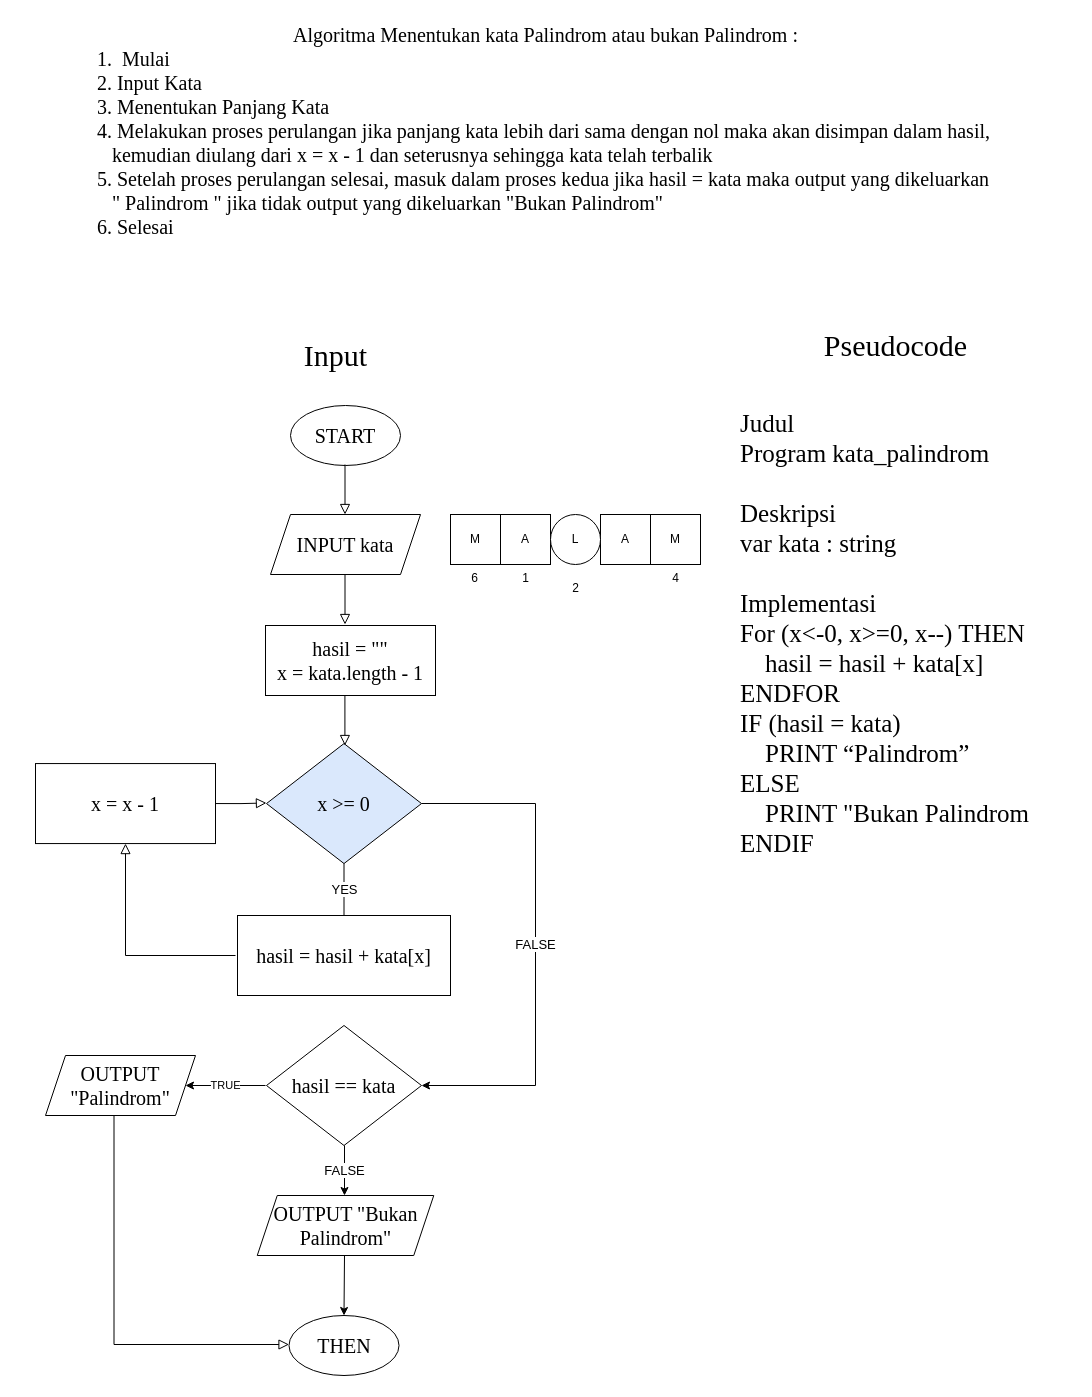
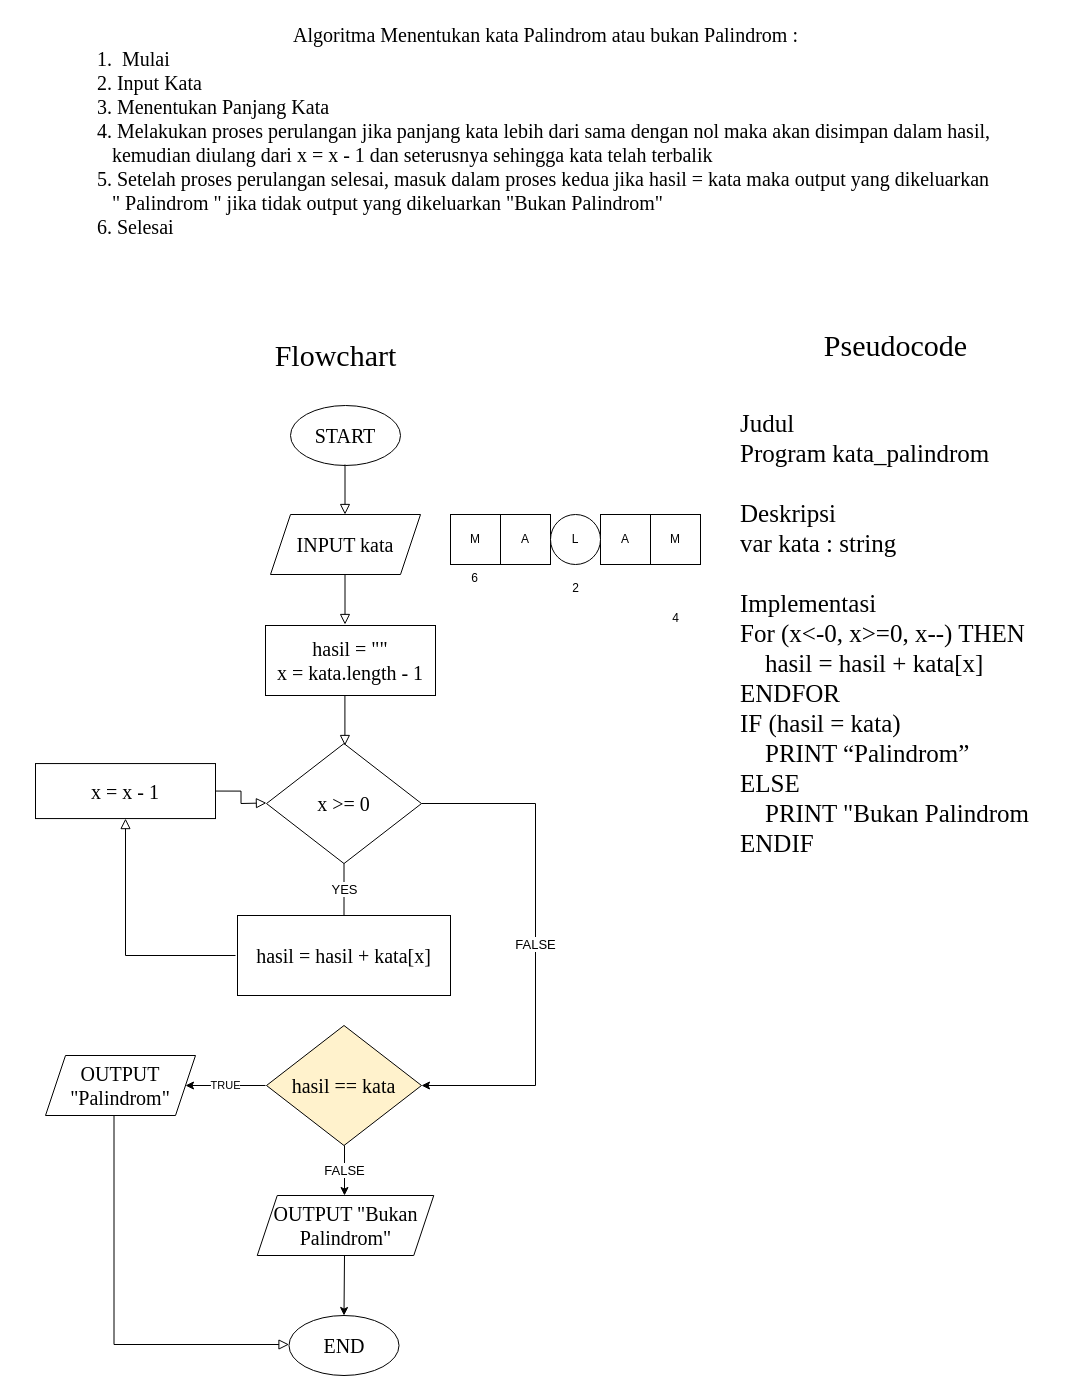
- <mxCell id="19" value="Input" style="text;html=1;align=center;verticalAlign=middle;resizable=0;points=[];autosize=1;strokeColor=none;fillColor=none;sketch=0;hachureGap=4;fontFamily=Architects Daughter;fontSource=https%3A%2F%2Ffonts.googleapis.com%2Fcss%3Ffamily%3DArchitects%2BDaughter;fontSize=30;" parent="1" vertex="1"><mxGeometry x="255" y="335" width="160" height="40" as="geometry" /></mxCell>
+ <mxCell id="19" value="Flowchart" style="text;html=1;align=center;verticalAlign=middle;resizable=0;points=[];autosize=1;strokeColor=none;fillColor=none;sketch=0;hachureGap=4;fontFamily=Architects Daughter;fontSource=https%3A%2F%2Ffonts.googleapis.com%2Fcss%3Ffamily%3DArchitects%2BDaughter;fontSize=30;" parent="1" vertex="1"><mxGeometry x="255" y="335" width="160" height="40" as="geometry" /></mxCell>
- <mxCell id="29" value="1" style="text;html=1;align=center;verticalAlign=middle;resizable=0;points=[];autosize=1;strokeColor=none;fillColor=none;" parent="1" vertex="1"><mxGeometry x="515" y="568" width="20" height="20" as="geometry" /></mxCell>
- <mxCell id="31" value="4" style="text;html=1;align=center;verticalAlign=middle;resizable=0;points=[];autosize=1;strokeColor=none;fillColor=none;" parent="1" vertex="1"><mxGeometry x="665" y="568" width="20" height="20" as="geometry" /></mxCell>
+ <mxCell id="31" value="4" style="text;html=1;align=center;verticalAlign=middle;resizable=0;points=[];autosize=1;strokeColor=none;fillColor=none;" parent="1" vertex="1"><mxGeometry x="665" y="608" width="20" height="20" as="geometry" /></mxCell>
- <mxCell id="13" value="x = x - 1" style="rounded=0;whiteSpace=wrap;html=1;hachureGap=4;fontFamily=Architects Daughter;fontSource=https%3A%2F%2Ffonts.googleapis.com%2Fcss%3Ffamily%3DArchitects%2BDaughter;fontSize=20;" parent="1" vertex="1"><mxGeometry x="35" y="763.06" width="180" height="80" as="geometry" /></mxCell>
+ <mxCell id="13" value="x = x - 1" style="rounded=0;whiteSpace=wrap;html=1;hachureGap=4;fontFamily=Architects Daughter;fontSource=https%3A%2F%2Ffonts.googleapis.com%2Fcss%3Ffamily%3DArchitects%2BDaughter;fontSize=20;" parent="1" vertex="1"><mxGeometry x="35" y="763.06" width="180" height="55" as="geometry" /></mxCell>
- <mxCell id="6" value="x &amp;gt;= 0" style="rhombus;whiteSpace=wrap;html=1;hachureGap=4;fontFamily=Architects Daughter;fontSource=https%3A%2F%2Ffonts.googleapis.com%2Fcss%3Ffamily%3DArchitects%2BDaughter;fontSize=20;rounded=0;fillColor=#dae8fc;" parent="1" vertex="1"><mxGeometry x="266" y="743.06" width="155" height="120" as="geometry" /></mxCell>
+ <mxCell id="6" value="x &amp;gt;= 0" style="rhombus;whiteSpace=wrap;html=1;hachureGap=4;fontFamily=Architects Daughter;fontSource=https%3A%2F%2Ffonts.googleapis.com%2Fcss%3Ffamily%3DArchitects%2BDaughter;fontSize=20;rounded=0;" parent="1" vertex="1"><mxGeometry x="266" y="743.06" width="155" height="120" as="geometry" /></mxCell>
- <mxCell id="15" value="hasil == kata" style="rhombus;whiteSpace=wrap;html=1;hachureGap=4;fontFamily=Architects Daughter;fontSource=https%3A%2F%2Ffonts.googleapis.com%2Fcss%3Ffamily%3DArchitects%2BDaughter;fontSize=20;rounded=0;" parent="1" vertex="1"><mxGeometry x="266" y="1025" width="155" height="120" as="geometry" /></mxCell>
+ <mxCell id="15" value="hasil == kata" style="rhombus;whiteSpace=wrap;html=1;hachureGap=4;fontFamily=Architects Daughter;fontSource=https%3A%2F%2Ffonts.googleapis.com%2Fcss%3Ffamily%3DArchitects%2BDaughter;fontSize=20;rounded=0;fillColor=#fff2cc;" parent="1" vertex="1"><mxGeometry x="266" y="1025" width="155" height="120" as="geometry" /></mxCell>
- <mxCell id="9" value="THEN" style="ellipse;whiteSpace=wrap;html=1;hachureGap=4;fontFamily=Architects Daughter;fontSource=https%3A%2F%2Ffonts.googleapis.com%2Fcss%3Ffamily%3DArchitects%2BDaughter;fontSize=20;rounded=0;" parent="1" vertex="1"><mxGeometry x="288.5" y="1315" width="110" height="60" as="geometry" /></mxCell>
+ <mxCell id="9" value="END" style="ellipse;whiteSpace=wrap;html=1;hachureGap=4;fontFamily=Architects Daughter;fontSource=https%3A%2F%2Ffonts.googleapis.com%2Fcss%3Ffamily%3DArchitects%2BDaughter;fontSize=20;rounded=0;" parent="1" vertex="1"><mxGeometry x="288.5" y="1315" width="110" height="60" as="geometry" /></mxCell>
